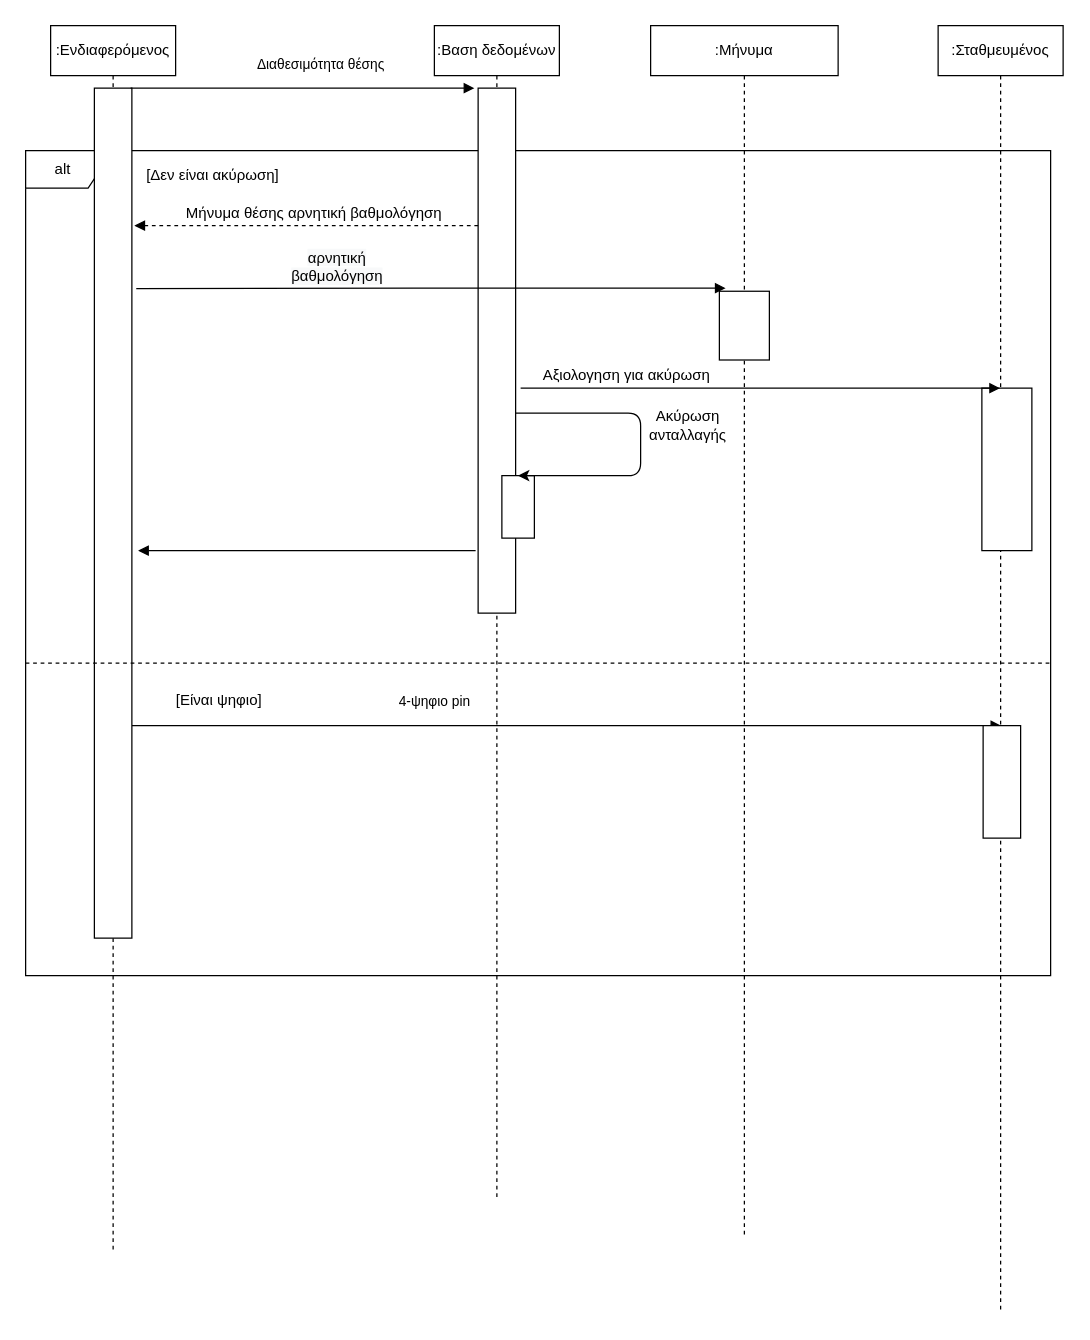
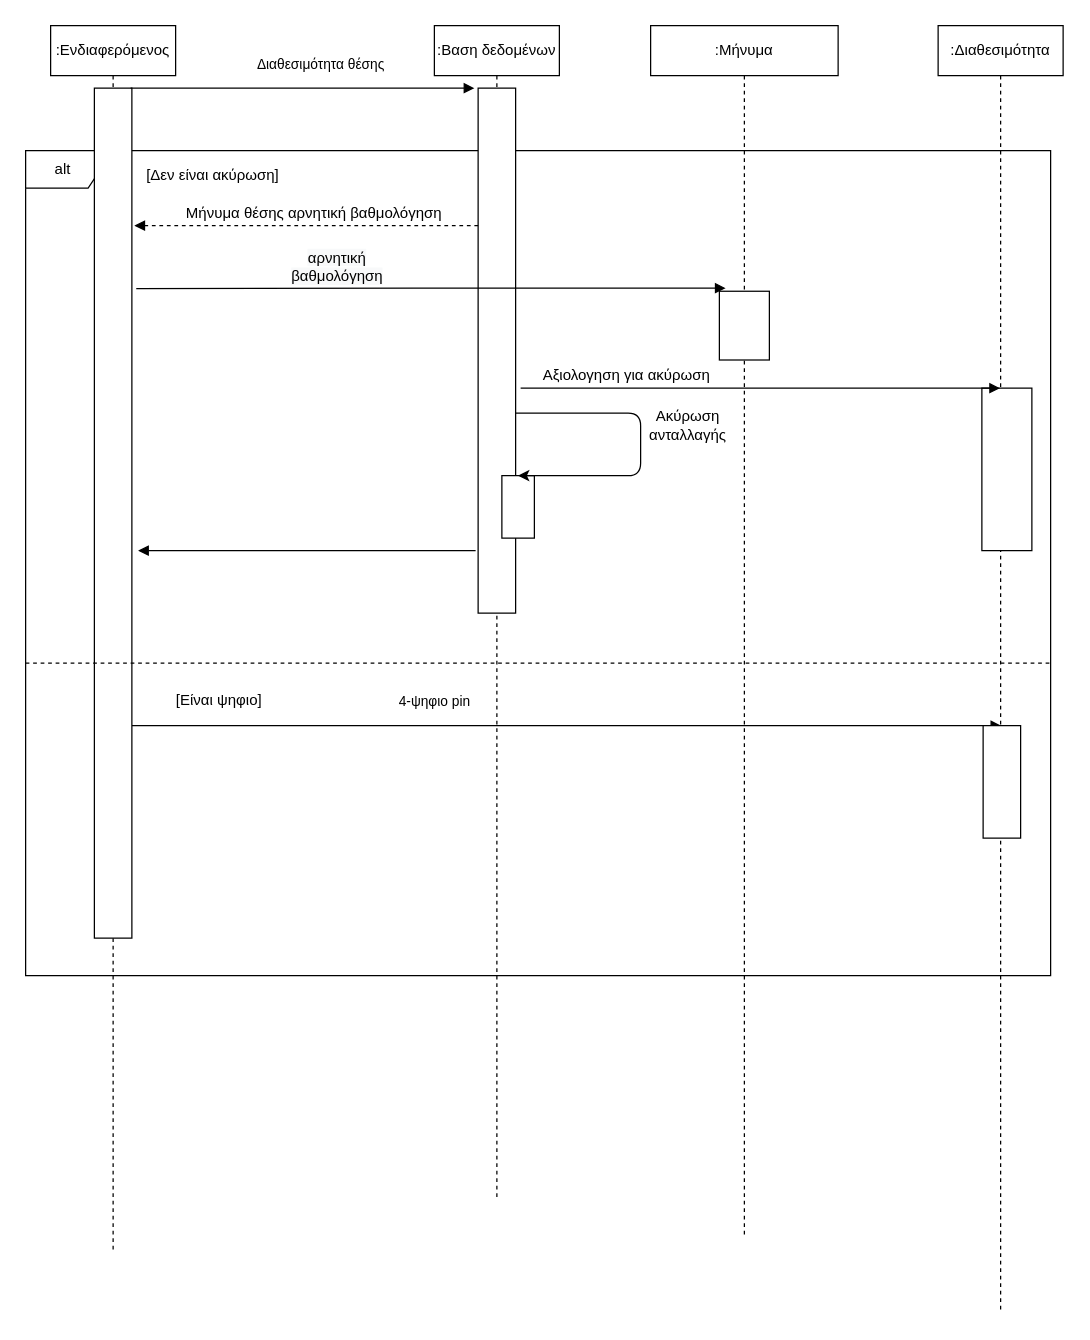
- <mxCell id="3" value=":Σταθμευμένος " style="shape=umlLifeline;perimeter=lifelinePerimeter;whiteSpace=wrap;html=1;container=1;collapsible=0;recursiveResize=0;outlineConnect=0;" parent="1" vertex="1"><mxGeometry x="750" y="20" width="100" height="1030" as="geometry" /></mxCell>
+ <mxCell id="3" value=":Διαθεσιμότητα " style="shape=umlLifeline;perimeter=lifelinePerimeter;whiteSpace=wrap;html=1;container=1;collapsible=0;recursiveResize=0;outlineConnect=0;" parent="1" vertex="1"><mxGeometry x="750" y="20" width="100" height="1030" as="geometry" /></mxCell>
